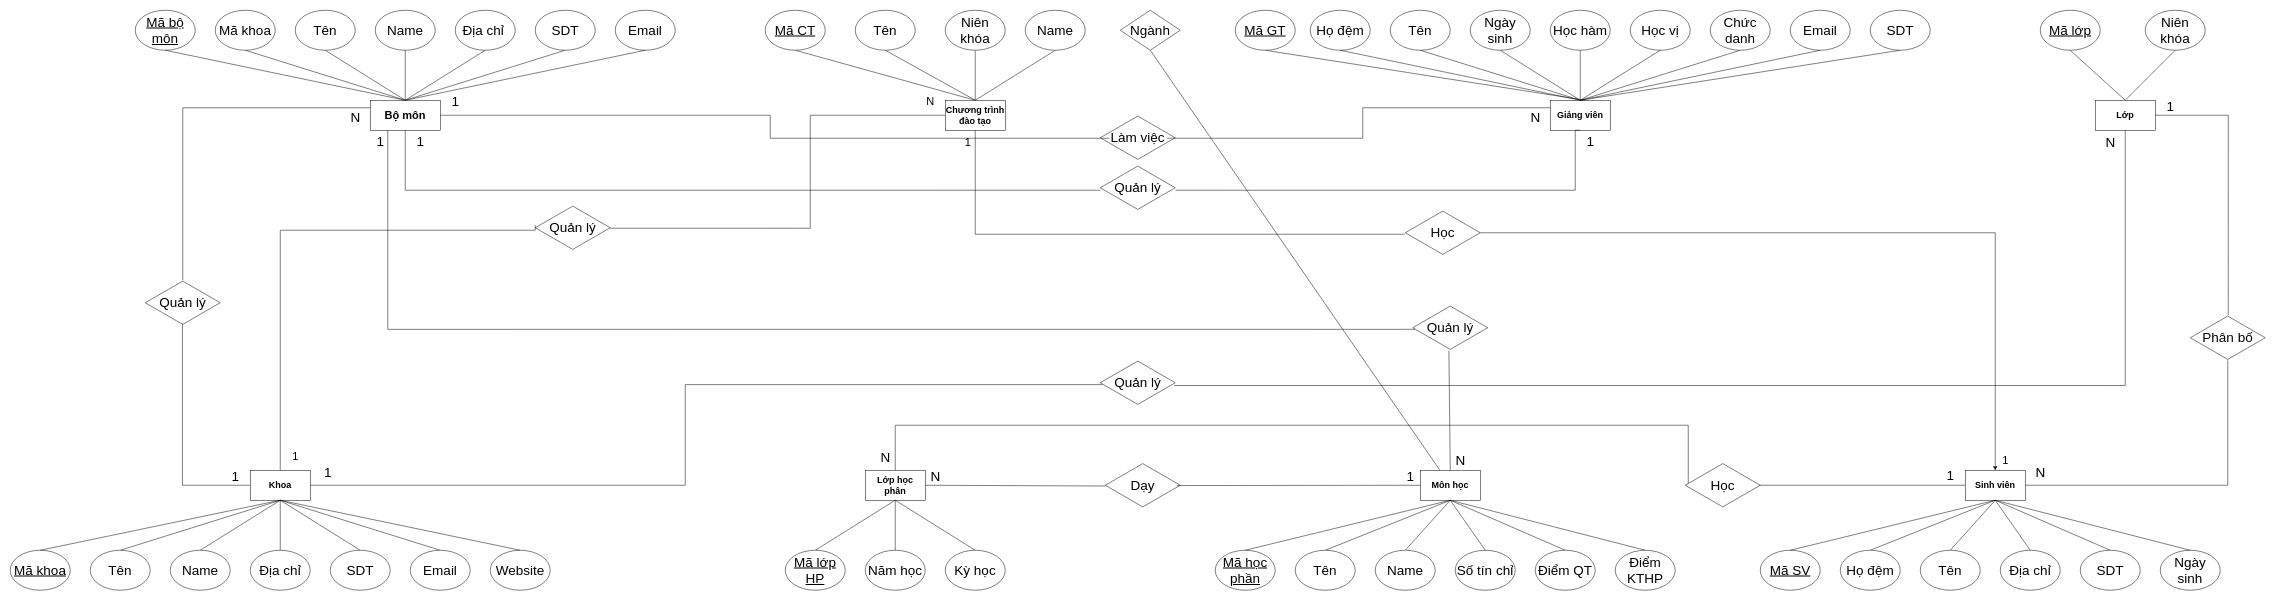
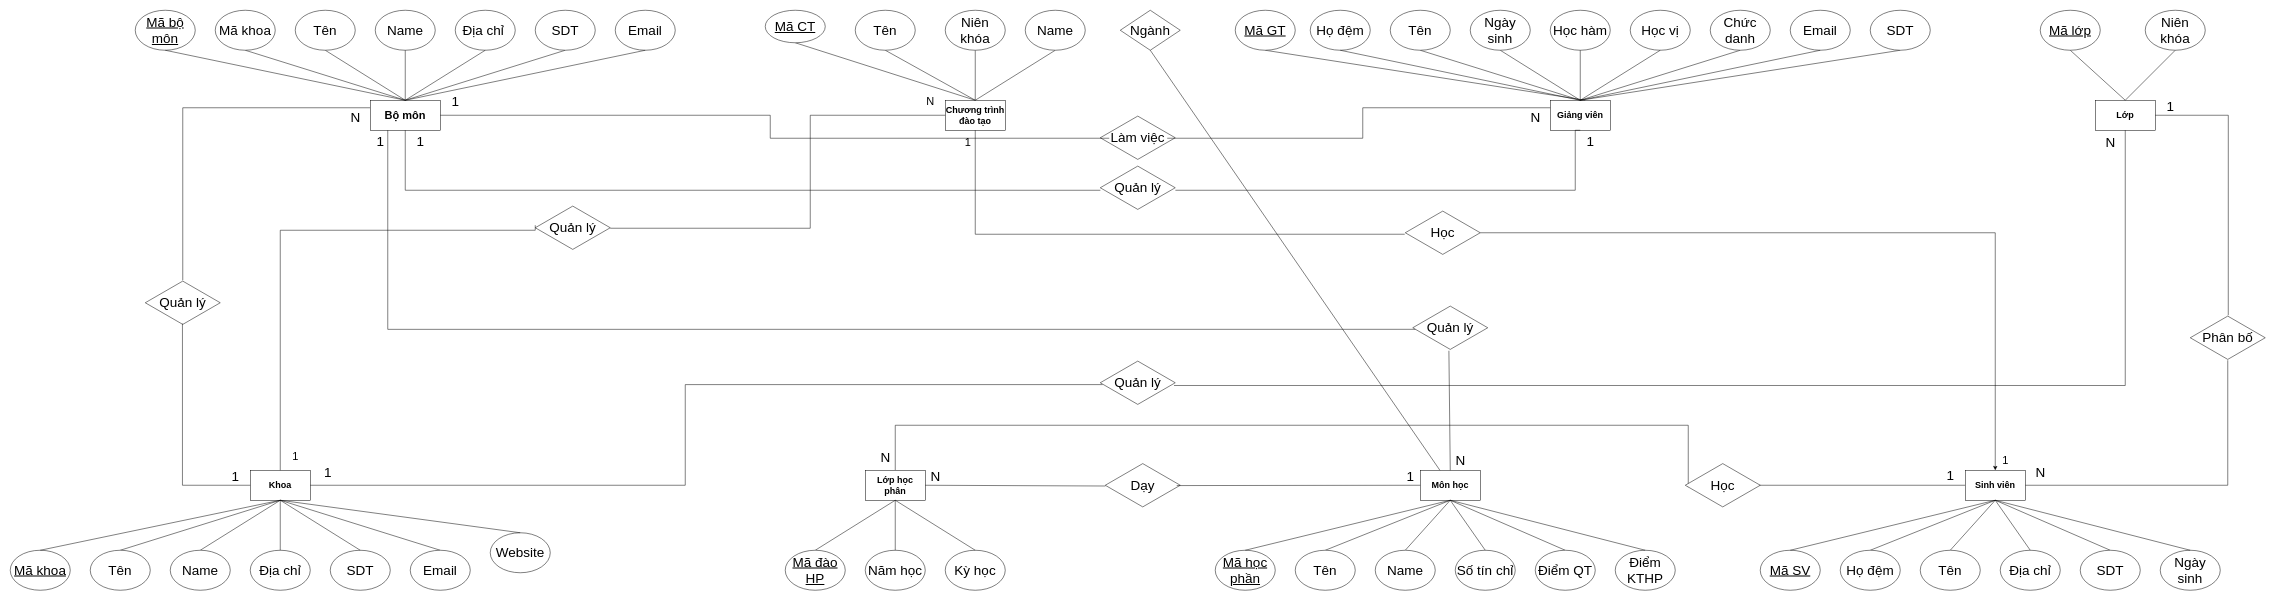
- <mxCell id="31" value="Mã CT" style="ellipse;whiteSpace=wrap;html=1;fontSize=27;fontStyle=4" vertex="1" parent="1"><mxGeometry x="1530" y="20" width="120" height="80" as="geometry" /></mxCell>
+ <mxCell id="31" value="Mã CT" style="ellipse;whiteSpace=wrap;html=1;fontSize=27;fontStyle=4" vertex="1" parent="1"><mxGeometry x="1530" y="20" width="120" height="65" as="geometry" /></mxCell>
- <mxCell id="61" value="Website" style="ellipse;whiteSpace=wrap;html=1;fontSize=27;" vertex="1" parent="1"><mxGeometry x="980" y="1100" width="120" height="80" as="geometry" /></mxCell>
+ <mxCell id="61" value="Website" style="ellipse;whiteSpace=wrap;html=1;fontSize=27;" vertex="1" parent="1"><mxGeometry x="980" y="1065" width="120" height="80" as="geometry" /></mxCell>
- <mxCell id="74" value="Mã lớp HP" style="ellipse;whiteSpace=wrap;html=1;fontSize=27;fontStyle=4" vertex="1" parent="1"><mxGeometry x="1570" y="1100" width="120" height="80" as="geometry" /></mxCell>
+ <mxCell id="74" value="Mã đào HP" style="ellipse;whiteSpace=wrap;html=1;fontSize=27;fontStyle=4" vertex="1" parent="1"><mxGeometry x="1570" y="1100" width="120" height="80" as="geometry" /></mxCell>
